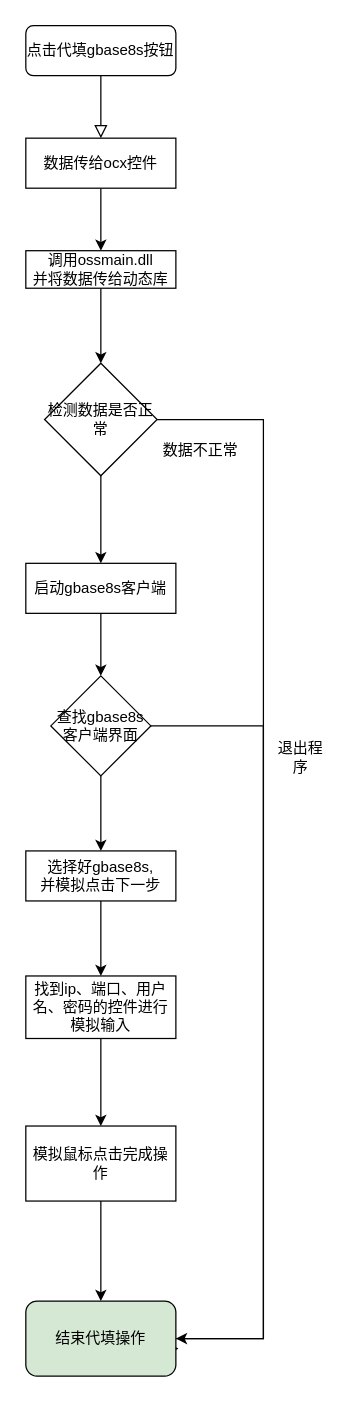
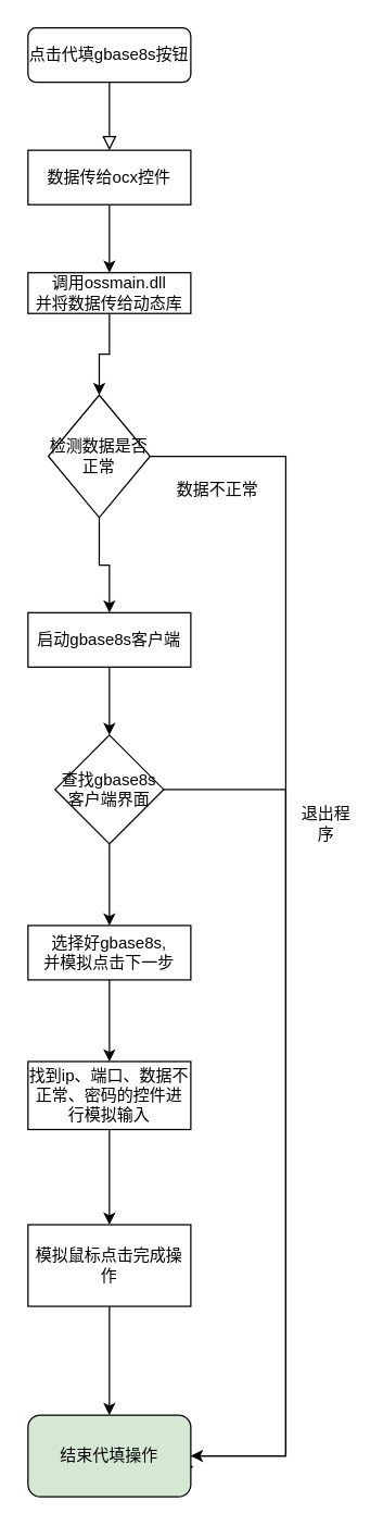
- <mxCell id="10" value="&lt;span&gt;检测数据是否正常&lt;/span&gt;" style="rhombus;whiteSpace=wrap;html=1;" vertex="1" parent="1"><mxGeometry x="35" y="290" width="90" height="90" as="geometry" /></mxCell>
+ <mxCell id="10" value="&lt;span&gt;检测数据是否正常&lt;/span&gt;" style="rhombus;whiteSpace=wrap;html=1;" vertex="1" parent="1"><mxGeometry x="35" y="290" width="75" height="90" as="geometry" /></mxCell>
- <mxCell id="19" value="找到ip、端口、用户名、密码的控件进行模拟输入" style="whiteSpace=wrap;html=1;" vertex="1" parent="1"><mxGeometry x="20" y="780" width="120" height="50" as="geometry" /></mxCell>
+ <mxCell id="19" value="找到ip、端口、数据不正常、密码的控件进行模拟输入" style="whiteSpace=wrap;html=1;" vertex="1" parent="1"><mxGeometry x="20" y="780" width="120" height="50" as="geometry" /></mxCell>
